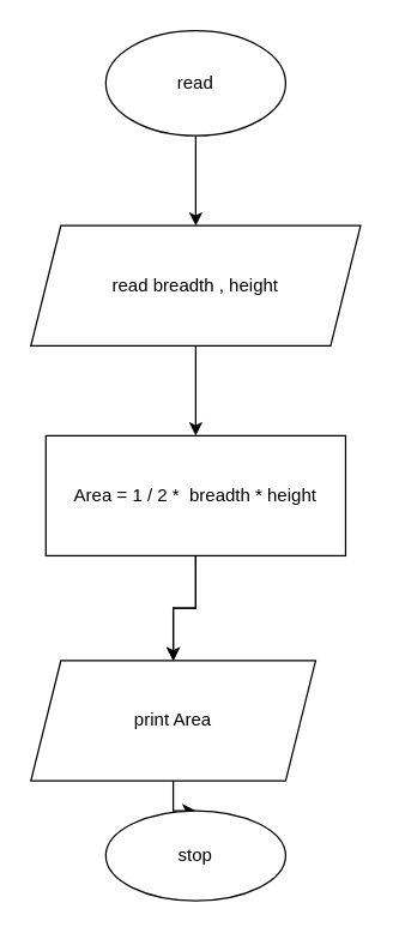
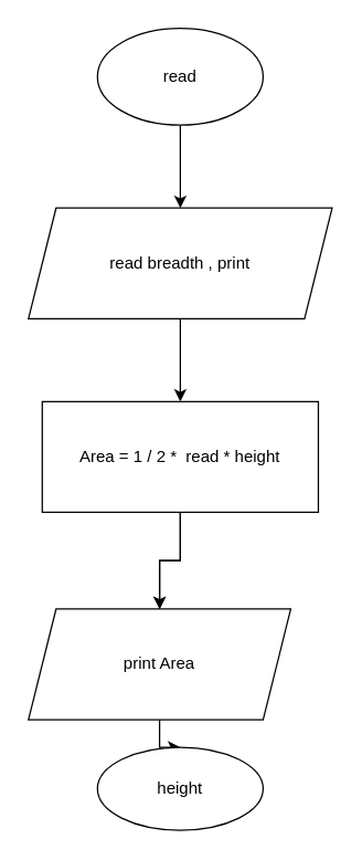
- <mxCell id="5" value="read breadth , height" style="shape=parallelogram;perimeter=parallelogramPerimeter;whiteSpace=wrap;html=1;fixedSize=1;" vertex="1" parent="1"><mxGeometry x="20" y="150" width="220" height="80" as="geometry" /></mxCell>
+ <mxCell id="5" value="read breadth , print" style="shape=parallelogram;perimeter=parallelogramPerimeter;whiteSpace=wrap;html=1;fixedSize=1;" vertex="1" parent="1"><mxGeometry x="20" y="150" width="220" height="80" as="geometry" /></mxCell>
- <mxCell id="8" value="Area = 1 / 2 *&amp;nbsp; breadth * height" style="rounded=0;whiteSpace=wrap;html=1;" vertex="1" parent="1"><mxGeometry x="30" y="290" width="200" height="80" as="geometry" /></mxCell>
+ <mxCell id="8" value="Area = 1 / 2 *&amp;nbsp; read * height" style="rounded=0;whiteSpace=wrap;html=1;" vertex="1" parent="1"><mxGeometry x="30" y="290" width="200" height="80" as="geometry" /></mxCell>
- <mxCell id="11" value="stop" style="ellipse;whiteSpace=wrap;html=1;" vertex="1" parent="1"><mxGeometry x="70" y="540" width="120" height="60" as="geometry" /></mxCell>
+ <mxCell id="11" value="height" style="ellipse;whiteSpace=wrap;html=1;" vertex="1" parent="1"><mxGeometry x="70" y="540" width="120" height="60" as="geometry" /></mxCell>
